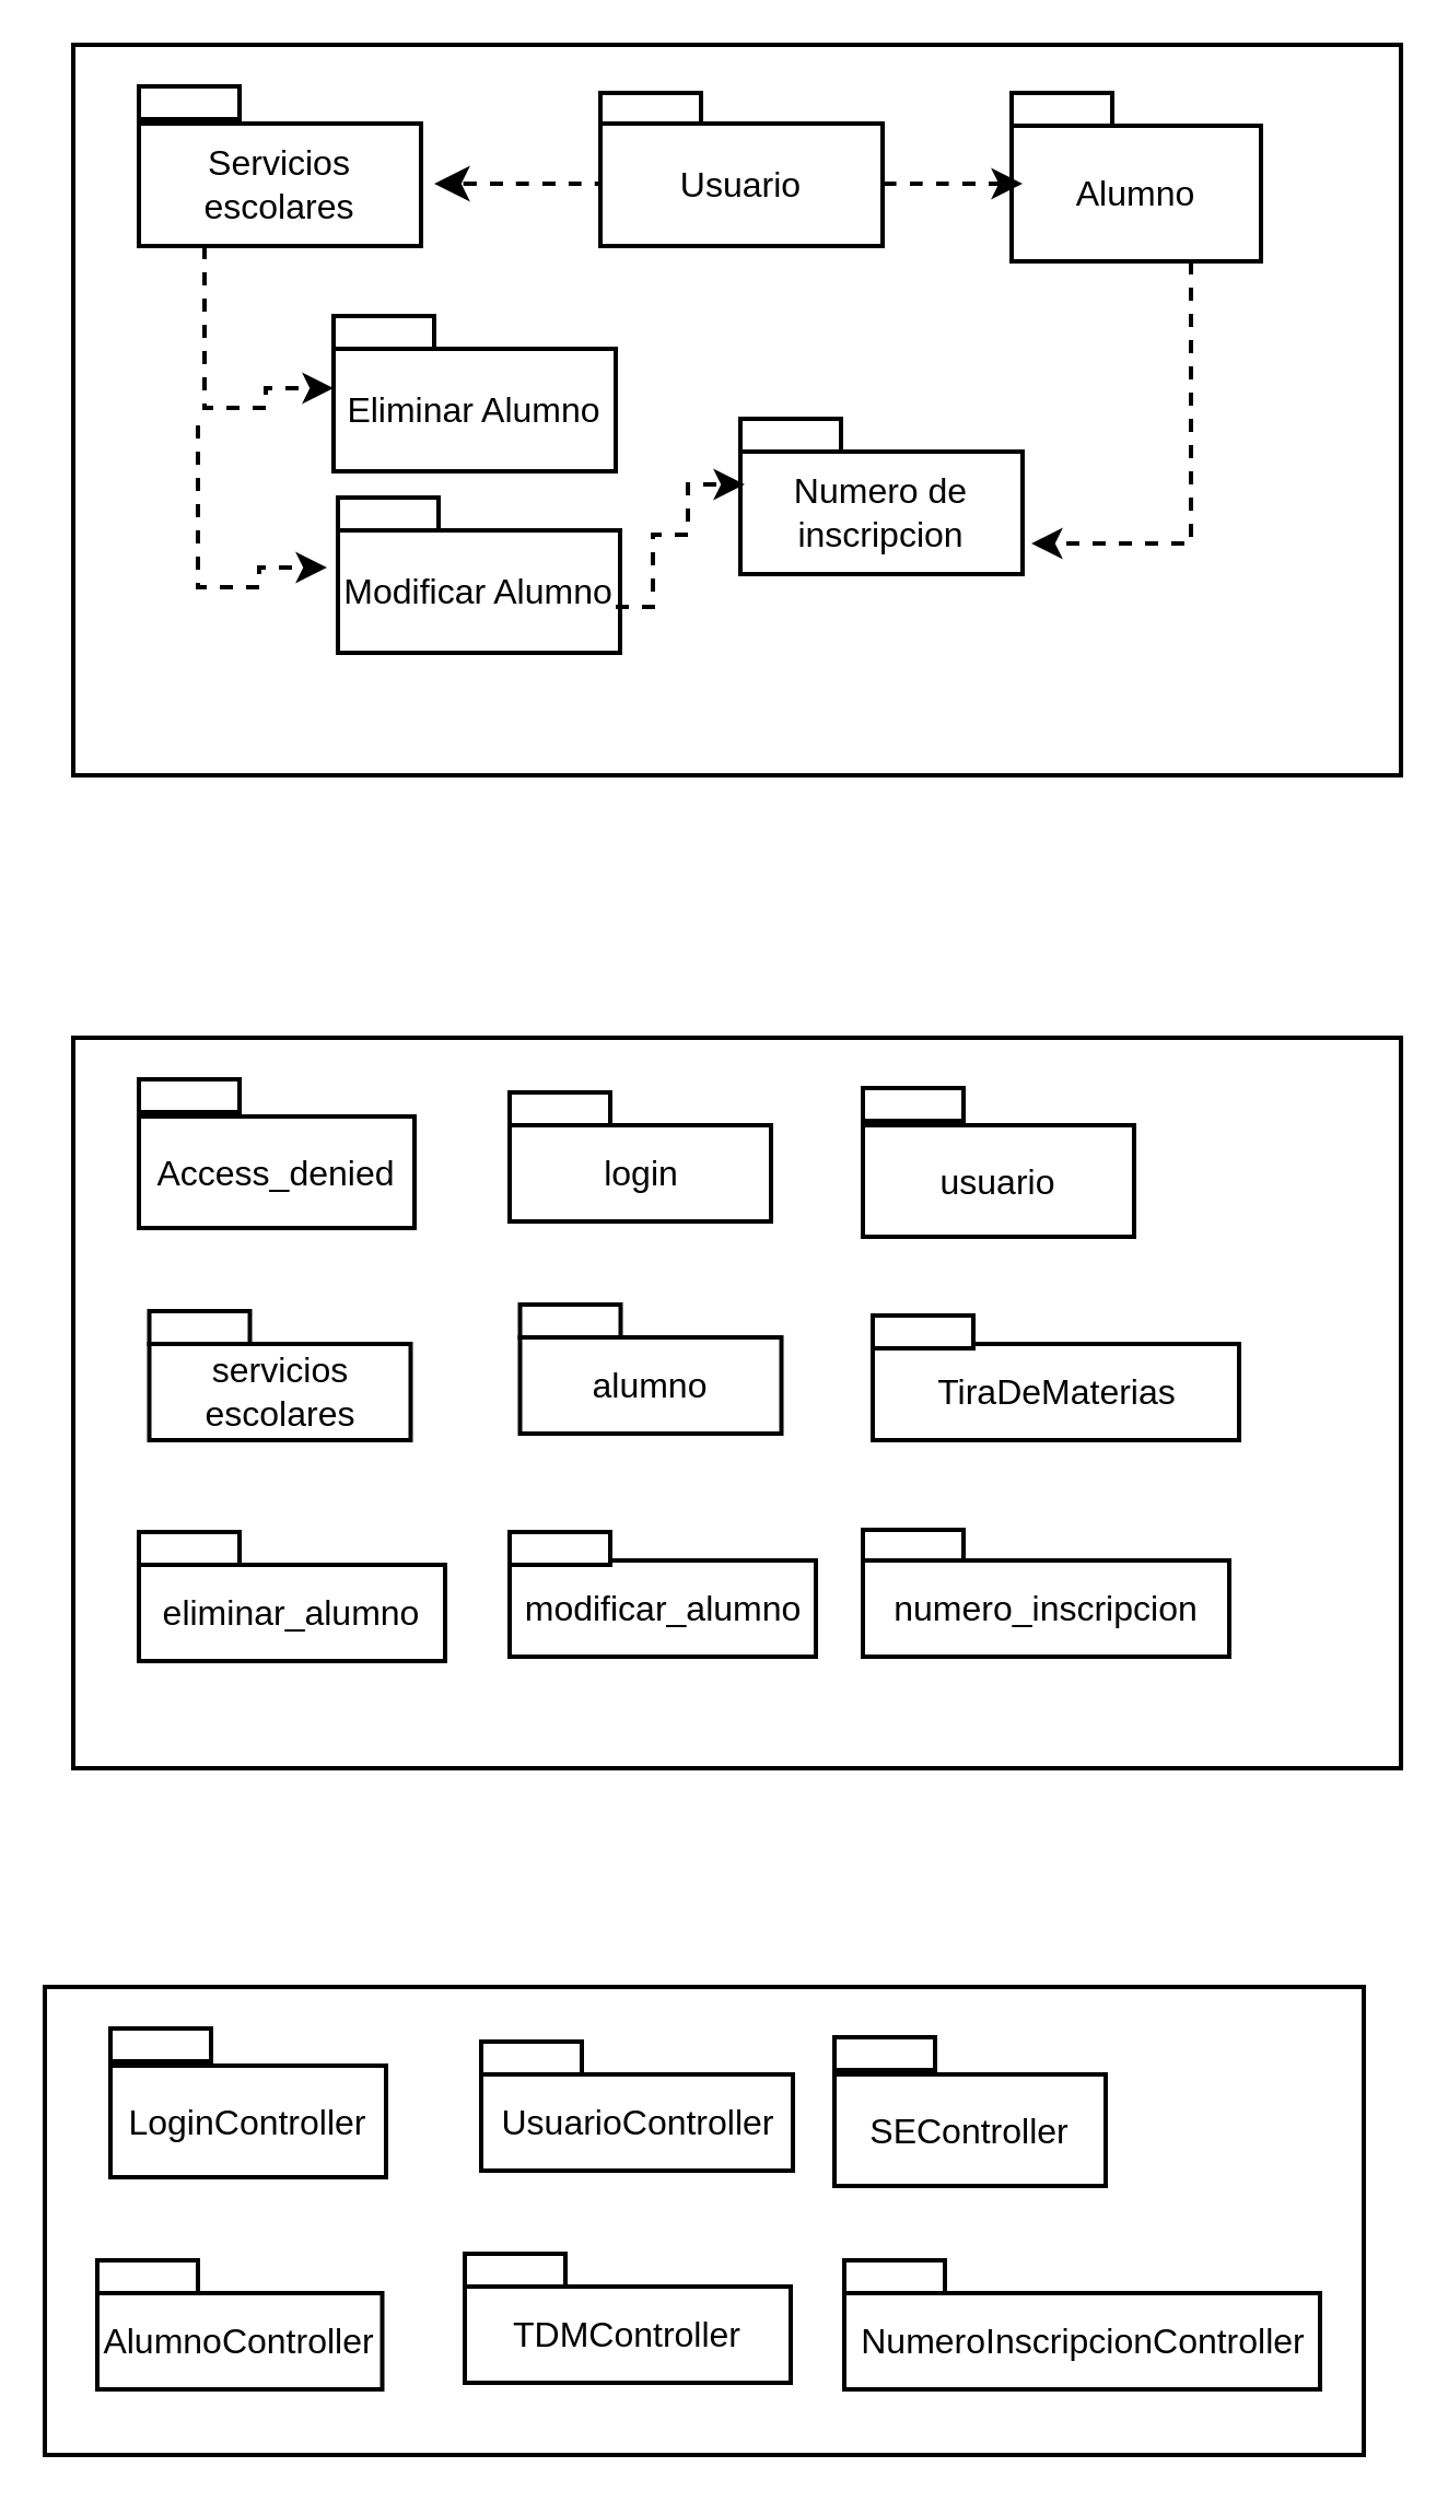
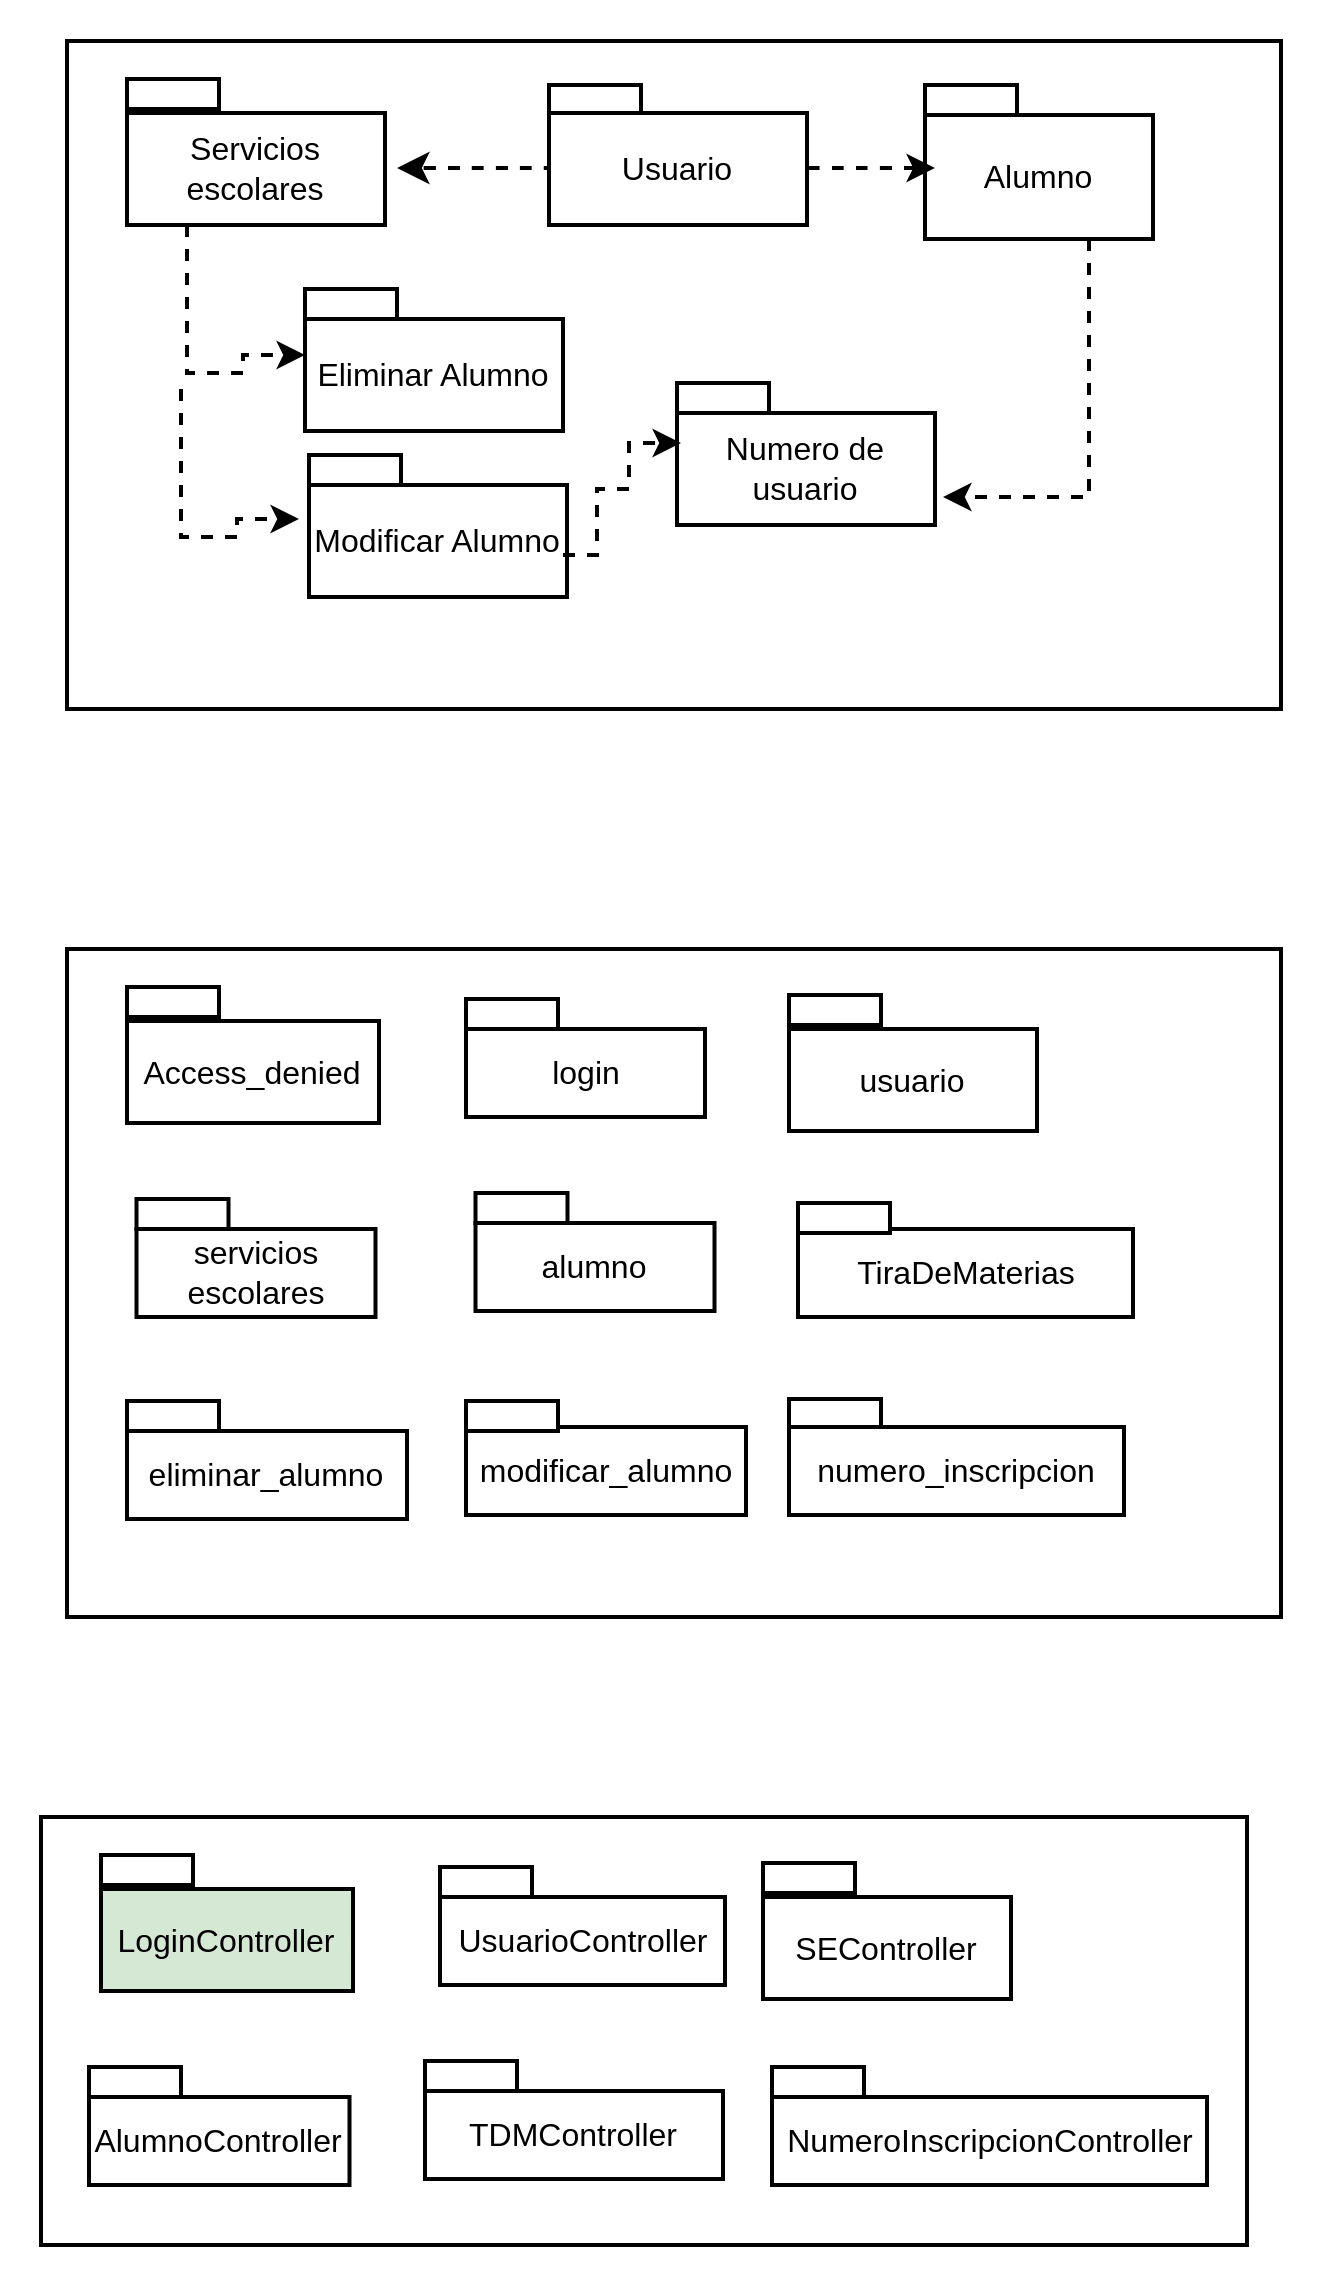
- <mxCell id="8" value="Numero de inscripcion" style="rounded=0;whiteSpace=wrap;html=1;fontSize=16;strokeWidth=2;" vertex="1" parent="1"><mxGeometry x="338" y="206" width="129" height="56" as="geometry" /></mxCell>
+ <mxCell id="8" value="Numero de usuario" style="rounded=0;whiteSpace=wrap;html=1;fontSize=16;strokeWidth=2;" vertex="1" parent="1"><mxGeometry x="338" y="206" width="129" height="56" as="geometry" /></mxCell>
- <mxCell id="39" value="LoginController" style="rounded=0;whiteSpace=wrap;html=1;fontSize=16;strokeWidth=2;" vertex="1" parent="1"><mxGeometry x="50" y="944" width="126" height="51" as="geometry" /></mxCell>
+ <mxCell id="39" value="LoginController" style="rounded=0;whiteSpace=wrap;html=1;fontSize=16;strokeWidth=2;fillColor=#d5e8d4;" vertex="1" parent="1"><mxGeometry x="50" y="944" width="126" height="51" as="geometry" /></mxCell>
